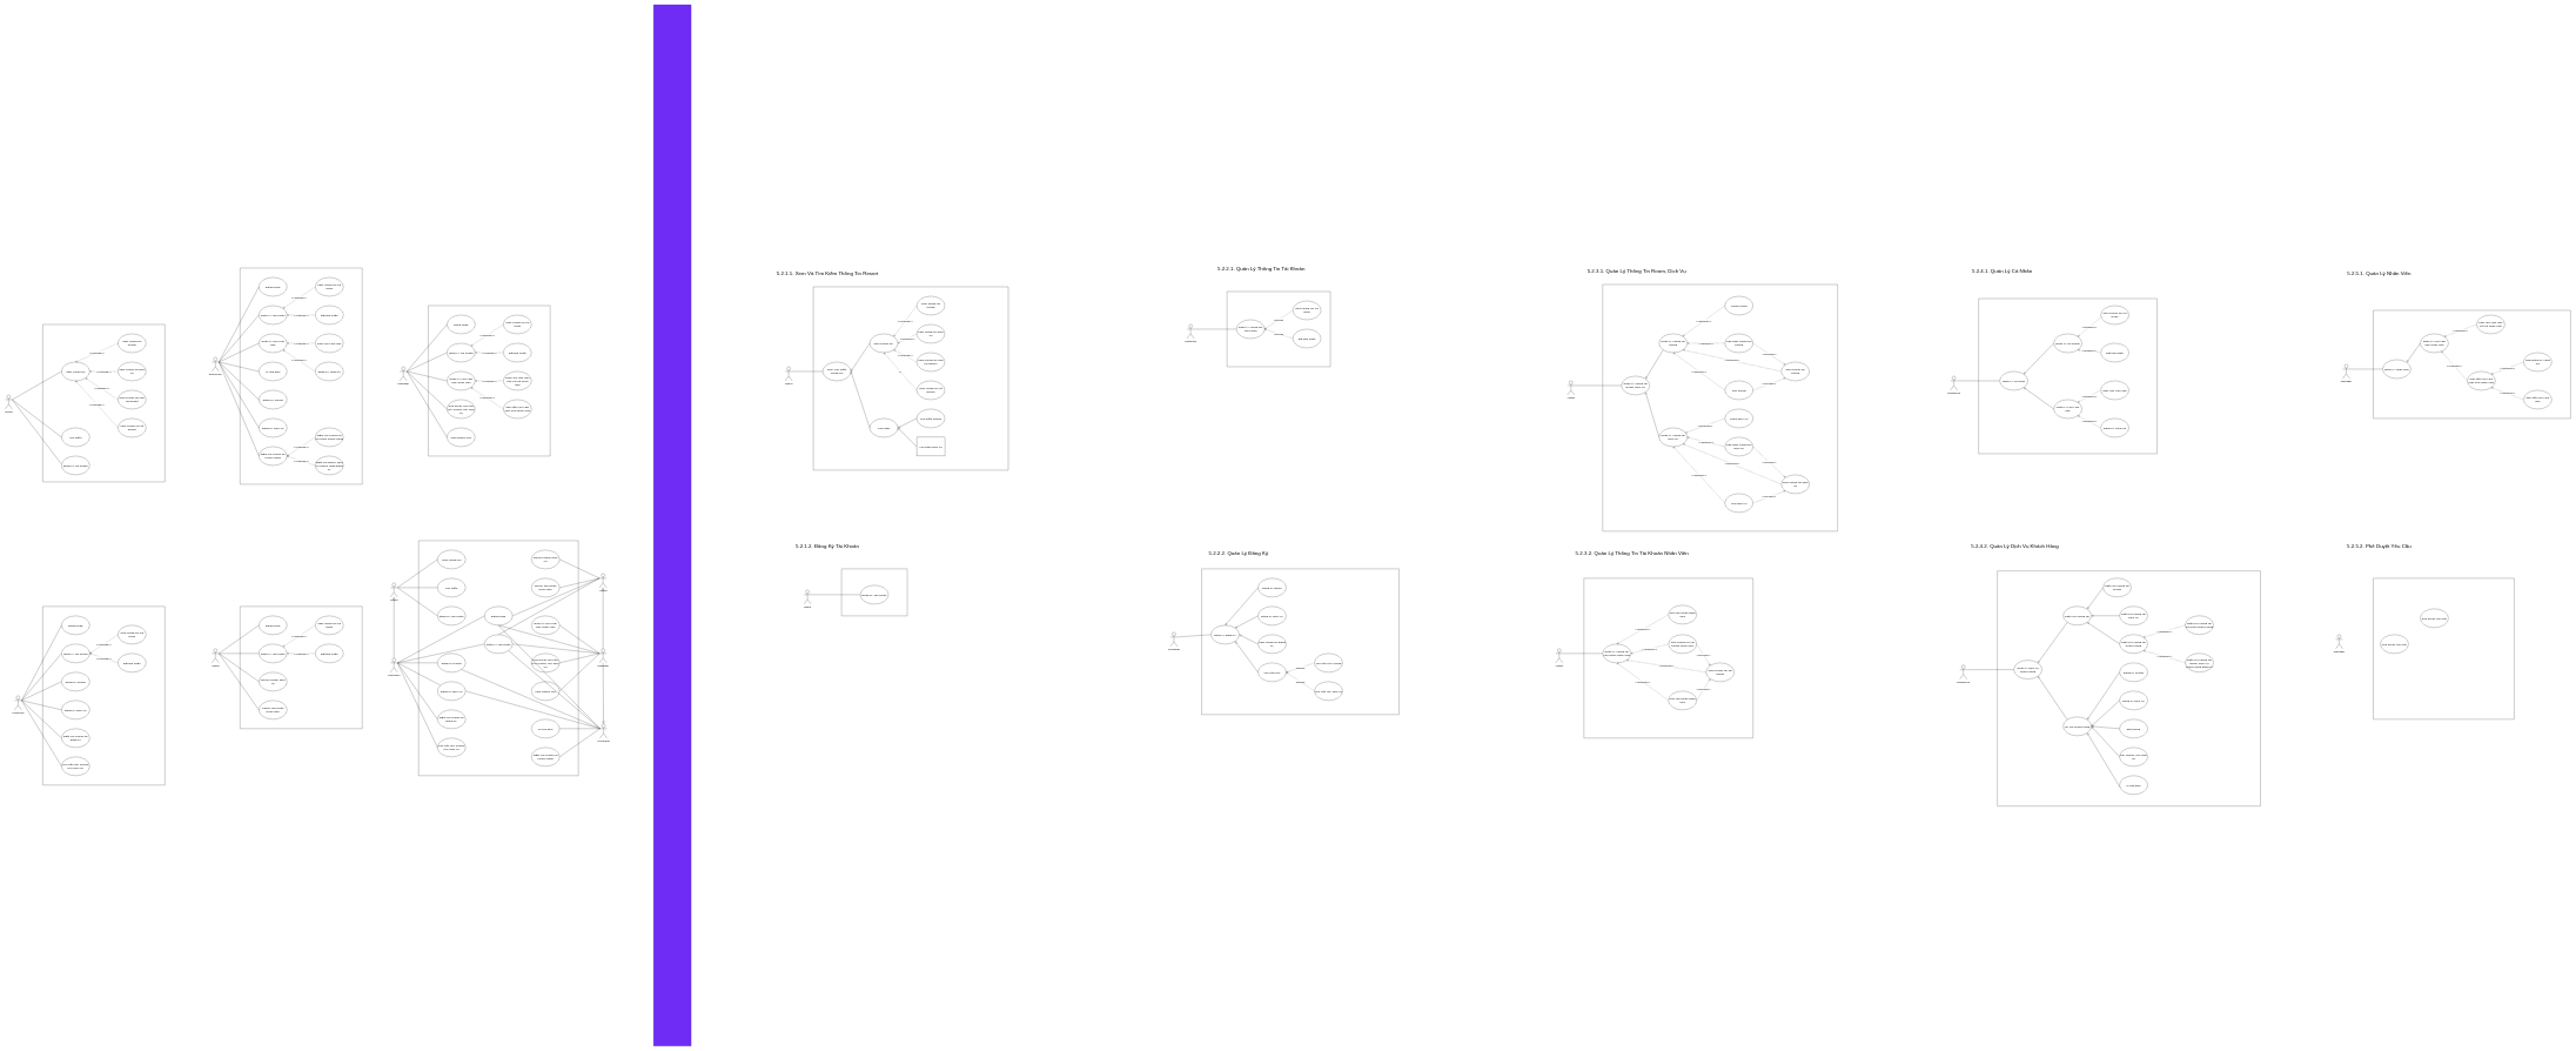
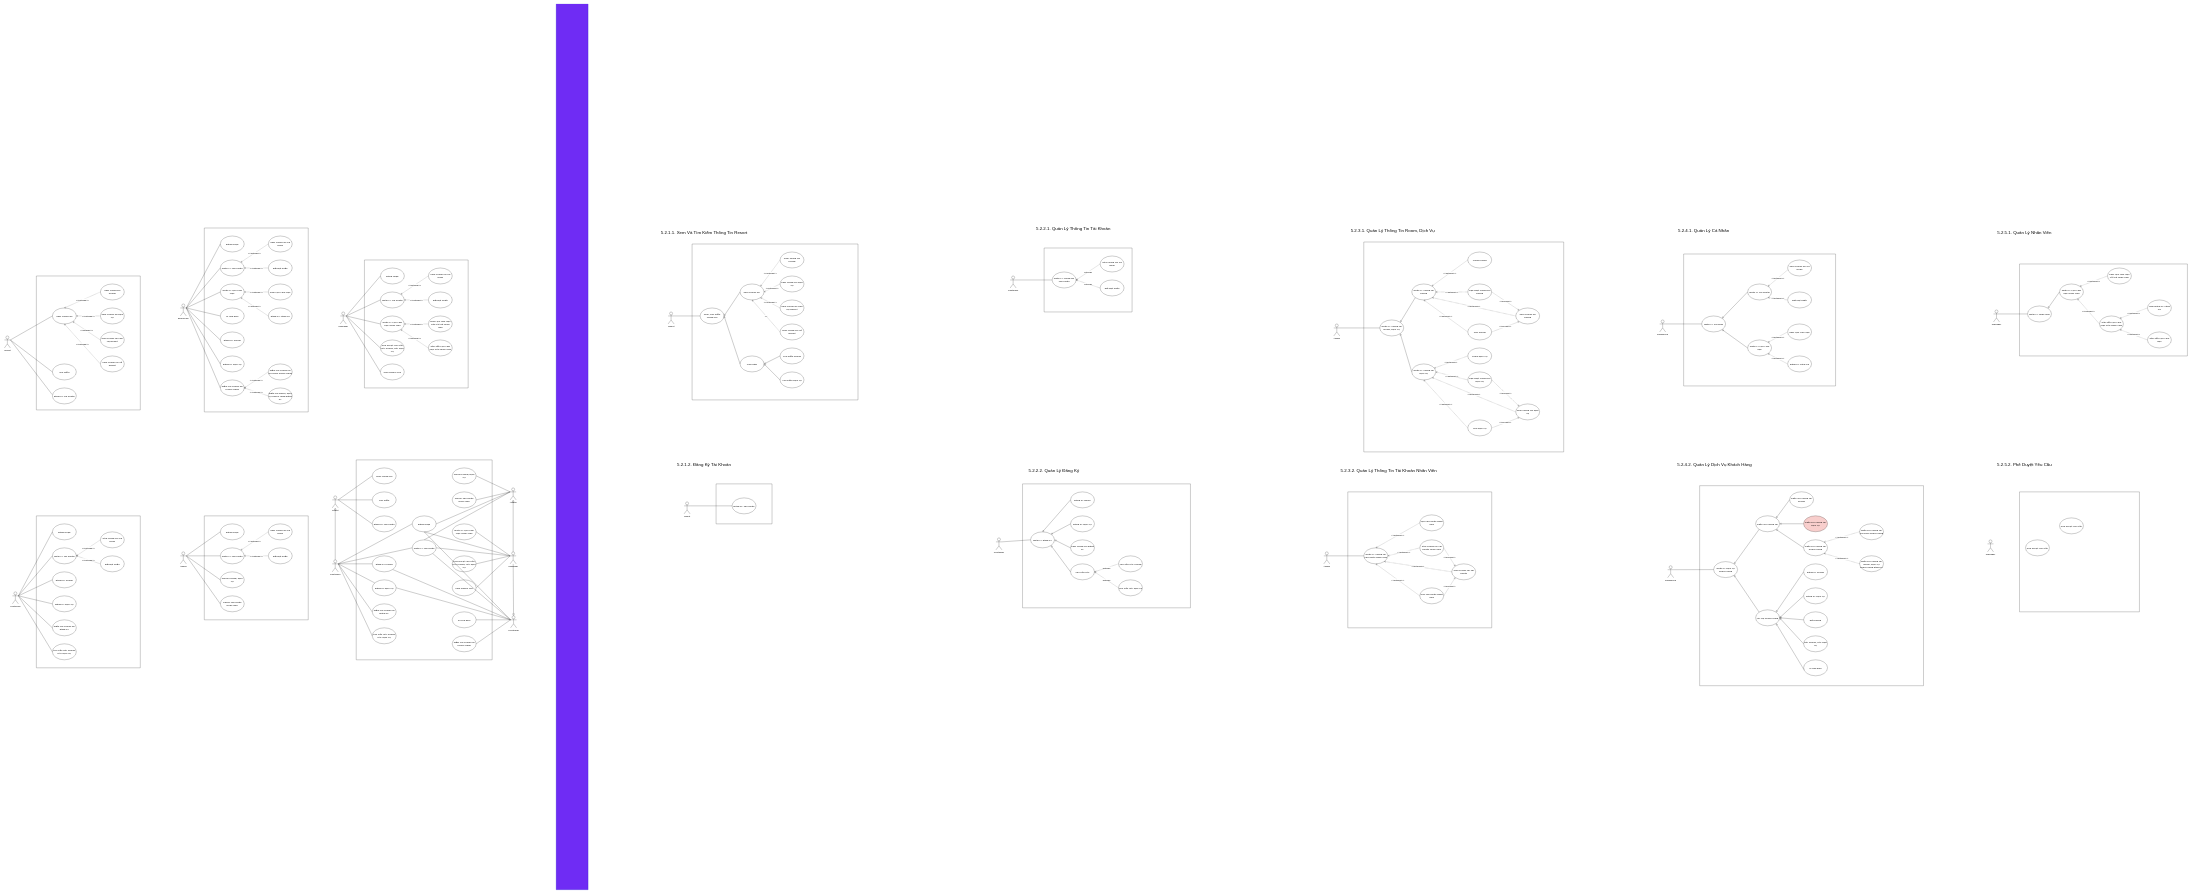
- <mxCell id="99" value="Tìm Kiếm Dịch Vụ" style="whiteSpace=wrap;html=1;rounded=0;" parent="95" vertex="1"><mxGeometry x="440" y="640" width="120" height="80" as="geometry" /></mxCell>
+ <mxCell id="99" value="Tìm Kiếm Dịch Vụ" style="ellipse;whiteSpace=wrap;html=1;" parent="95" vertex="1"><mxGeometry x="440" y="640" width="120" height="80" as="geometry" /></mxCell>
- <mxCell id="216" value="Kiểm Tra Thông Tin Dịch Vụ" style="ellipse;whiteSpace=wrap;html=1;" parent="209" vertex="1"><mxGeometry x="520" y="150.5" width="120" height="80" as="geometry" /></mxCell>
+ <mxCell id="216" value="Kiểm Tra Thông Tin Dịch Vụ" style="ellipse;whiteSpace=wrap;html=1;fillColor=#f8cecc;" parent="209" vertex="1"><mxGeometry x="520" y="150.5" width="120" height="80" as="geometry" /></mxCell>
